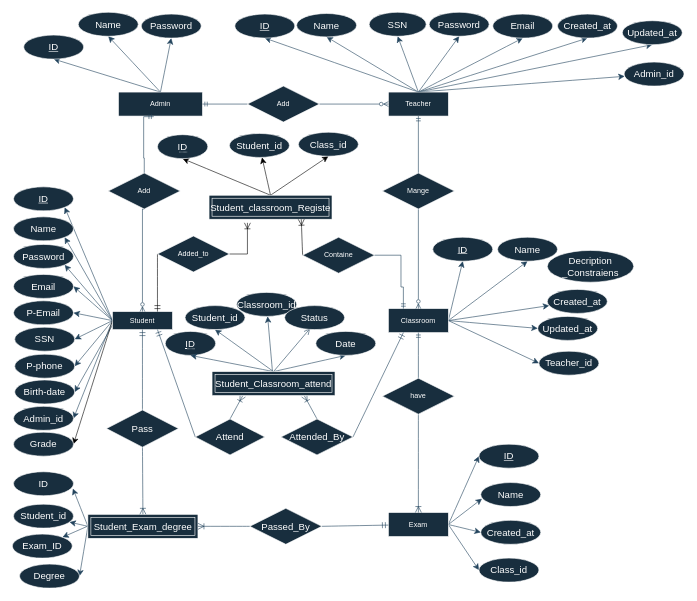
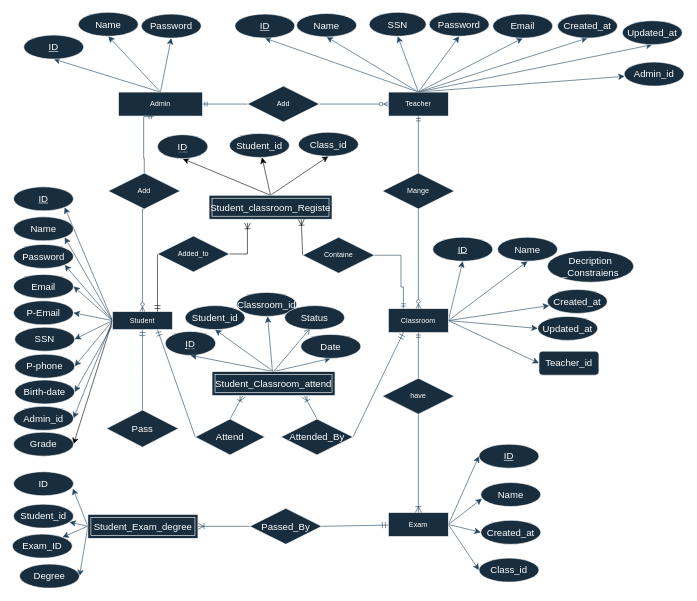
- <mxCell id="78" value="Date" style="ellipse;whiteSpace=wrap;html=1;align=center;fontSize=16;labelBackgroundColor=none;fillColor=#182E3E;strokeColor=#FFFFFF;fontColor=#FFFFFF;" vertex="1" parent="1"><mxGeometry x="526" y="552" width="100" height="40" as="geometry" /></mxCell>
+ <mxCell id="78" value="Date" style="ellipse;whiteSpace=wrap;html=1;align=center;fontSize=16;labelBackgroundColor=none;fillColor=#182E3E;strokeColor=#FFFFFF;fontColor=#FFFFFF;" vertex="1" parent="1"><mxGeometry x="501" y="557" width="100" height="40" as="geometry" /></mxCell>
- <mxCell id="107" value="Teacher_id" style="ellipse;whiteSpace=wrap;html=1;align=center;strokeColor=#FFFFFF;fontSize=16;fontColor=#FFFFFF;fillColor=#182E3E;" vertex="1" parent="1"><mxGeometry x="898" y="585" width="100" height="40" as="geometry" /></mxCell>
+ <mxCell id="107" value="Teacher_id" style="whiteSpace=wrap;html=1;align=center;strokeColor=#FFFFFF;fontSize=16;fontColor=#FFFFFF;fillColor=#182E3E;rounded=1;" vertex="1" parent="1"><mxGeometry x="898" y="585" width="100" height="40" as="geometry" /></mxCell>
- <mxCell id="86" style="edgeStyle=none;curved=1;rounded=0;orthogonalLoop=1;jettySize=auto;html=1;exitX=0.5;exitY=1;exitDx=0;exitDy=0;entryX=0.5;entryY=0;entryDx=0;entryDy=0;fontSize=12;startSize=8;endSize=8;endArrow=ERoneToMany;endFill=0;labelBackgroundColor=none;strokeColor=#23445D;fontColor=default;" edge="1" parent="1" source="88" target="85"><mxGeometry relative="1" as="geometry" /></mxCell>
